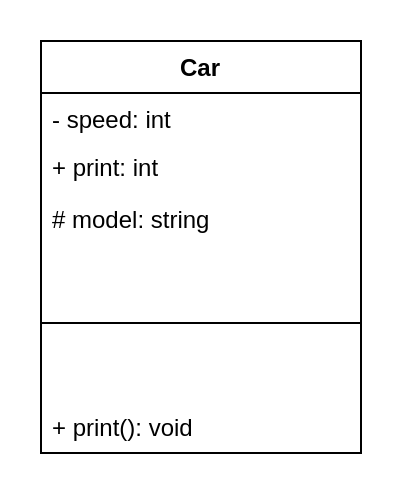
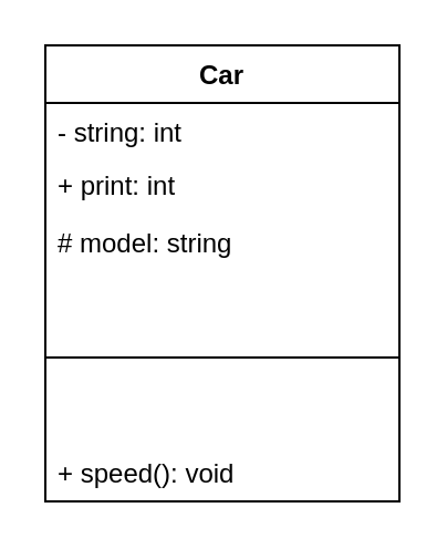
- <mxCell id="3" value="- speed: int" style="text;strokeColor=none;fillColor=none;align=left;verticalAlign=top;spacingLeft=4;spacingRight=4;overflow=hidden;rotatable=0;points=[[0,0.5],[1,0.5]];portConstraint=eastwest;" vertex="1" parent="2"><mxGeometry y="26" width="160" height="24" as="geometry" /></mxCell>
+ <mxCell id="3" value="- string: int" style="text;strokeColor=none;fillColor=none;align=left;verticalAlign=top;spacingLeft=4;spacingRight=4;overflow=hidden;rotatable=0;points=[[0,0.5],[1,0.5]];portConstraint=eastwest;" vertex="1" parent="2"><mxGeometry y="26" width="160" height="24" as="geometry" /></mxCell>
- <mxCell id="7" value="+ print(): void" style="text;strokeColor=none;fillColor=none;align=left;verticalAlign=top;spacingLeft=4;spacingRight=4;overflow=hidden;rotatable=0;points=[[0,0.5],[1,0.5]];portConstraint=eastwest;" vertex="1" parent="2"><mxGeometry y="180" width="160" height="26" as="geometry" /></mxCell>
+ <mxCell id="7" value="+ speed(): void" style="text;strokeColor=none;fillColor=none;align=left;verticalAlign=top;spacingLeft=4;spacingRight=4;overflow=hidden;rotatable=0;points=[[0,0.5],[1,0.5]];portConstraint=eastwest;" vertex="1" parent="2"><mxGeometry y="180" width="160" height="26" as="geometry" /></mxCell>
